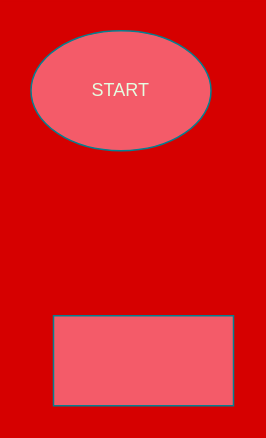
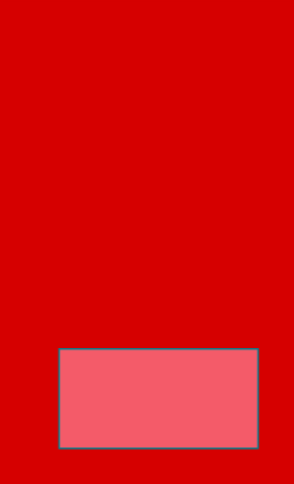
- <mxCell id="2" value="START" style="ellipse;whiteSpace=wrap;html=1;strokeColor=#028090;fontColor=#E4FDE1;fillColor=#F45B69;" vertex="1" parent="1"><mxGeometry x="20" y="20" width="120" height="80" as="geometry" /></mxCell>
